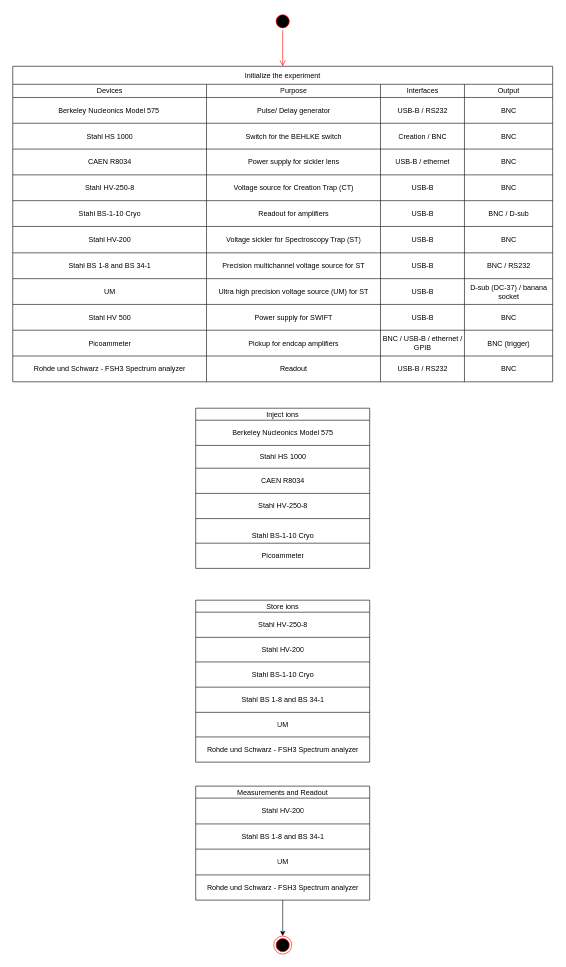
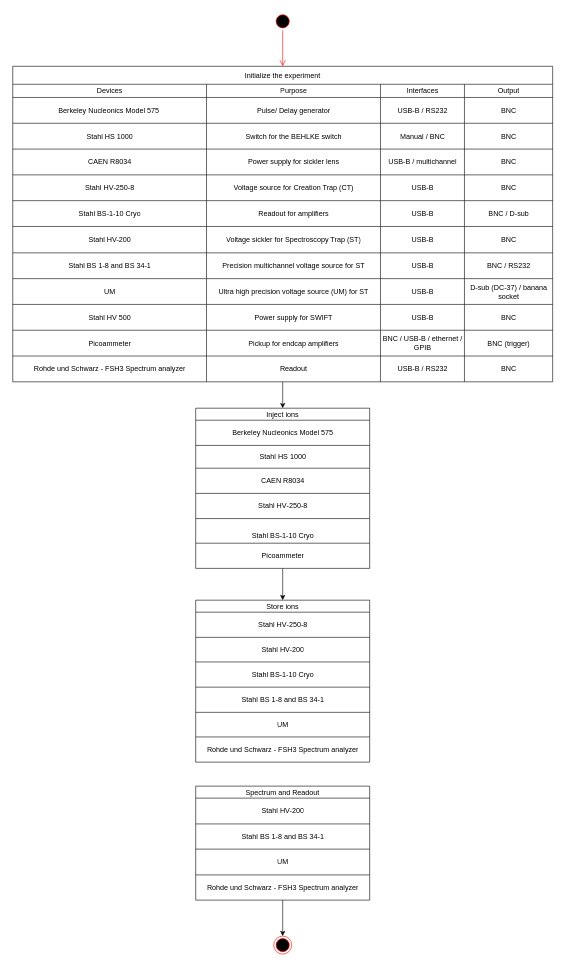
- <mxCell id="19" value="Creation / BNC" style="shape=partialRectangle;html=1;whiteSpace=wrap;connectable=0;strokeColor=inherit;overflow=hidden;fillColor=none;top=0;left=0;bottom=0;right=0;pointerEvents=1;" parent="16" vertex="1"><mxGeometry x="613" width="140" height="43" as="geometry"><mxRectangle width="140" height="43" as="alternateBounds" /></mxGeometry></mxCell>
+ <mxCell id="19" value="Manual / BNC" style="shape=partialRectangle;html=1;whiteSpace=wrap;connectable=0;strokeColor=inherit;overflow=hidden;fillColor=none;top=0;left=0;bottom=0;right=0;pointerEvents=1;" parent="16" vertex="1"><mxGeometry x="613" width="140" height="43" as="geometry"><mxRectangle width="140" height="43" as="alternateBounds" /></mxGeometry></mxCell>
- <mxCell id="24" value="USB-B / ethernet" style="shape=partialRectangle;html=1;whiteSpace=wrap;connectable=0;strokeColor=inherit;overflow=hidden;fillColor=none;top=0;left=0;bottom=0;right=0;pointerEvents=1;" parent="21" vertex="1"><mxGeometry x="613" width="140" height="43" as="geometry"><mxRectangle width="140" height="43" as="alternateBounds" /></mxGeometry></mxCell>
+ <mxCell id="24" value="USB-B / multichannel" style="shape=partialRectangle;html=1;whiteSpace=wrap;connectable=0;strokeColor=inherit;overflow=hidden;fillColor=none;top=0;left=0;bottom=0;right=0;pointerEvents=1;" parent="21" vertex="1"><mxGeometry x="613" width="140" height="43" as="geometry"><mxRectangle width="140" height="43" as="alternateBounds" /></mxGeometry></mxCell>
+ <mxCell id="4" style="edgeStyle=orthogonalEdgeStyle;rounded=0;orthogonalLoop=1;jettySize=auto;html=1;entryX=0.5;entryY=0;entryDx=0;entryDy=0;" parent="1" source="5" target="67" edge="1"><mxGeometry relative="1" as="geometry" /></mxCell>
+ <mxCell id="66" style="edgeStyle=orthogonalEdgeStyle;rounded=0;orthogonalLoop=1;jettySize=auto;html=1;entryX=0.5;entryY=0;entryDx=0;entryDy=0;" parent="1" source="67" target="80" edge="1"><mxGeometry relative="1" as="geometry" /></mxCell>
- <mxCell id="94" value="Measurements and Readout" style="shape=table;startSize=20;container=1;collapsible=0;childLayout=tableLayout;" parent="1" vertex="1"><mxGeometry x="325.5" y="1310" width="290" height="190" as="geometry" /></mxCell>
+ <mxCell id="94" value="Spectrum and Readout" style="shape=table;startSize=20;container=1;collapsible=0;childLayout=tableLayout;" parent="1" vertex="1"><mxGeometry x="325.5" y="1310" width="290" height="190" as="geometry" /></mxCell>
